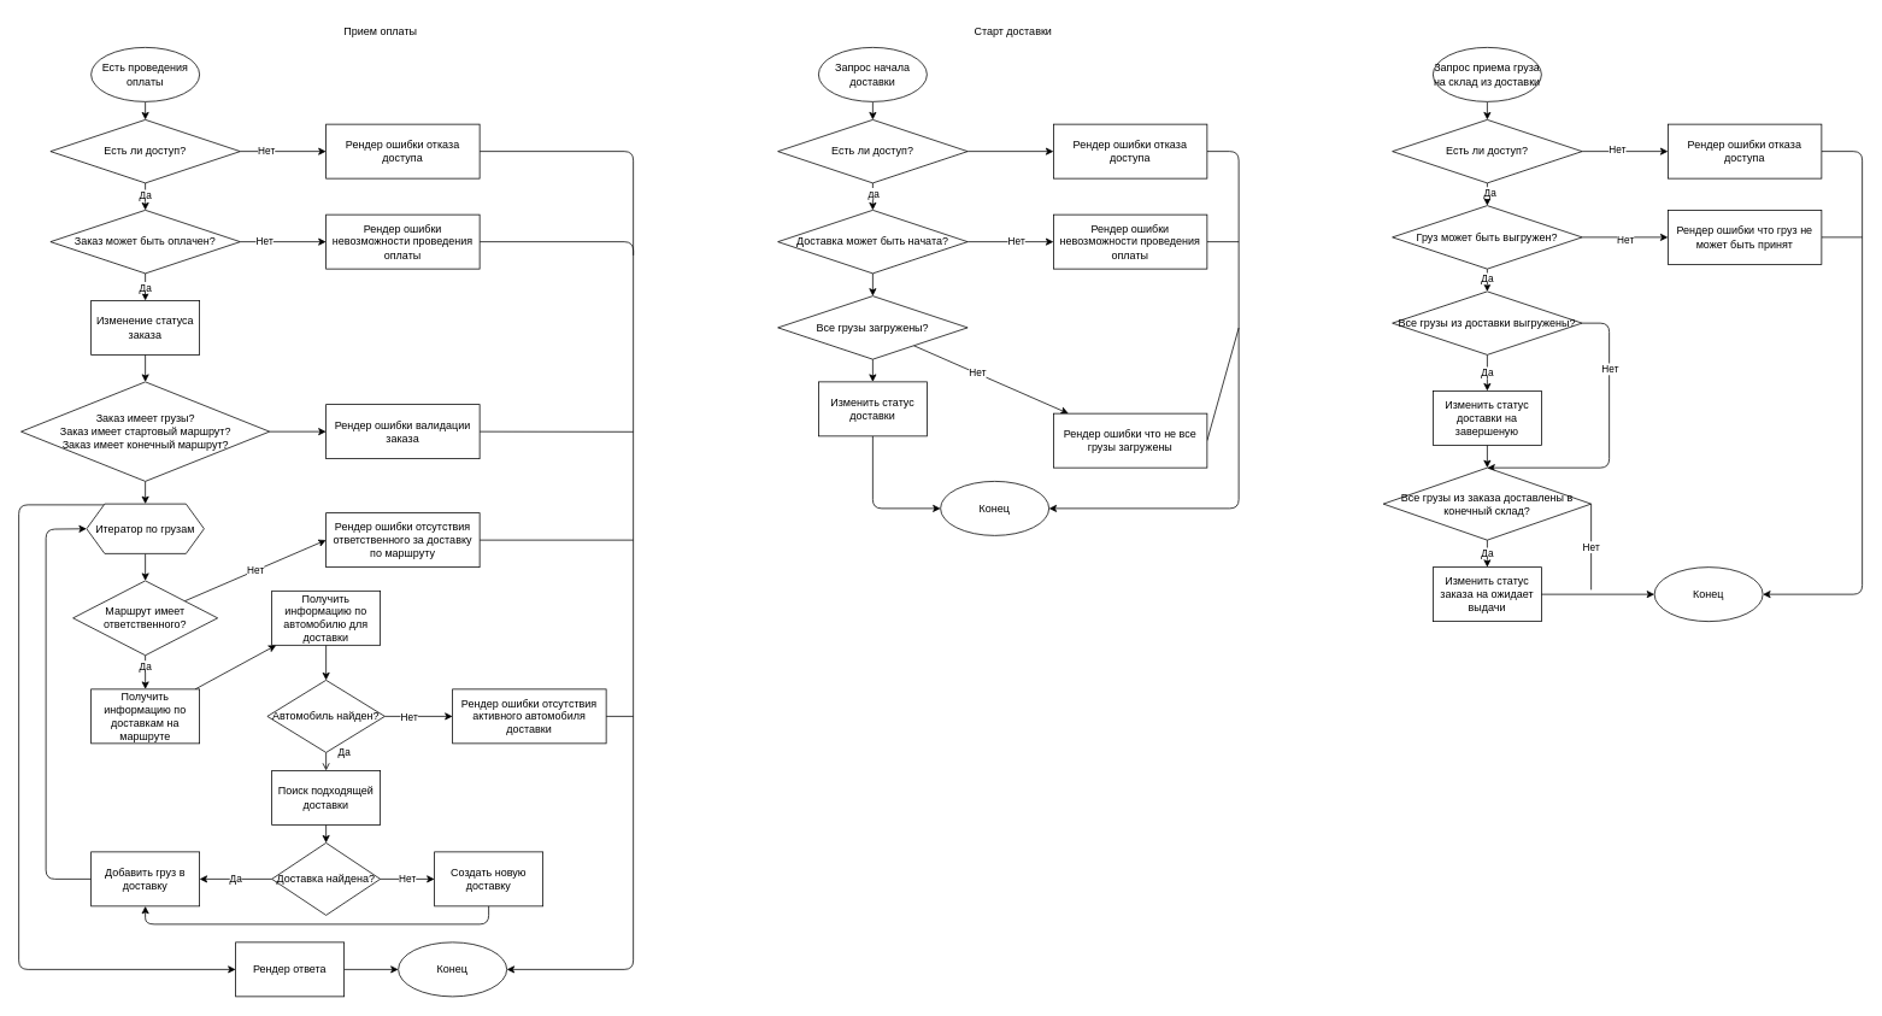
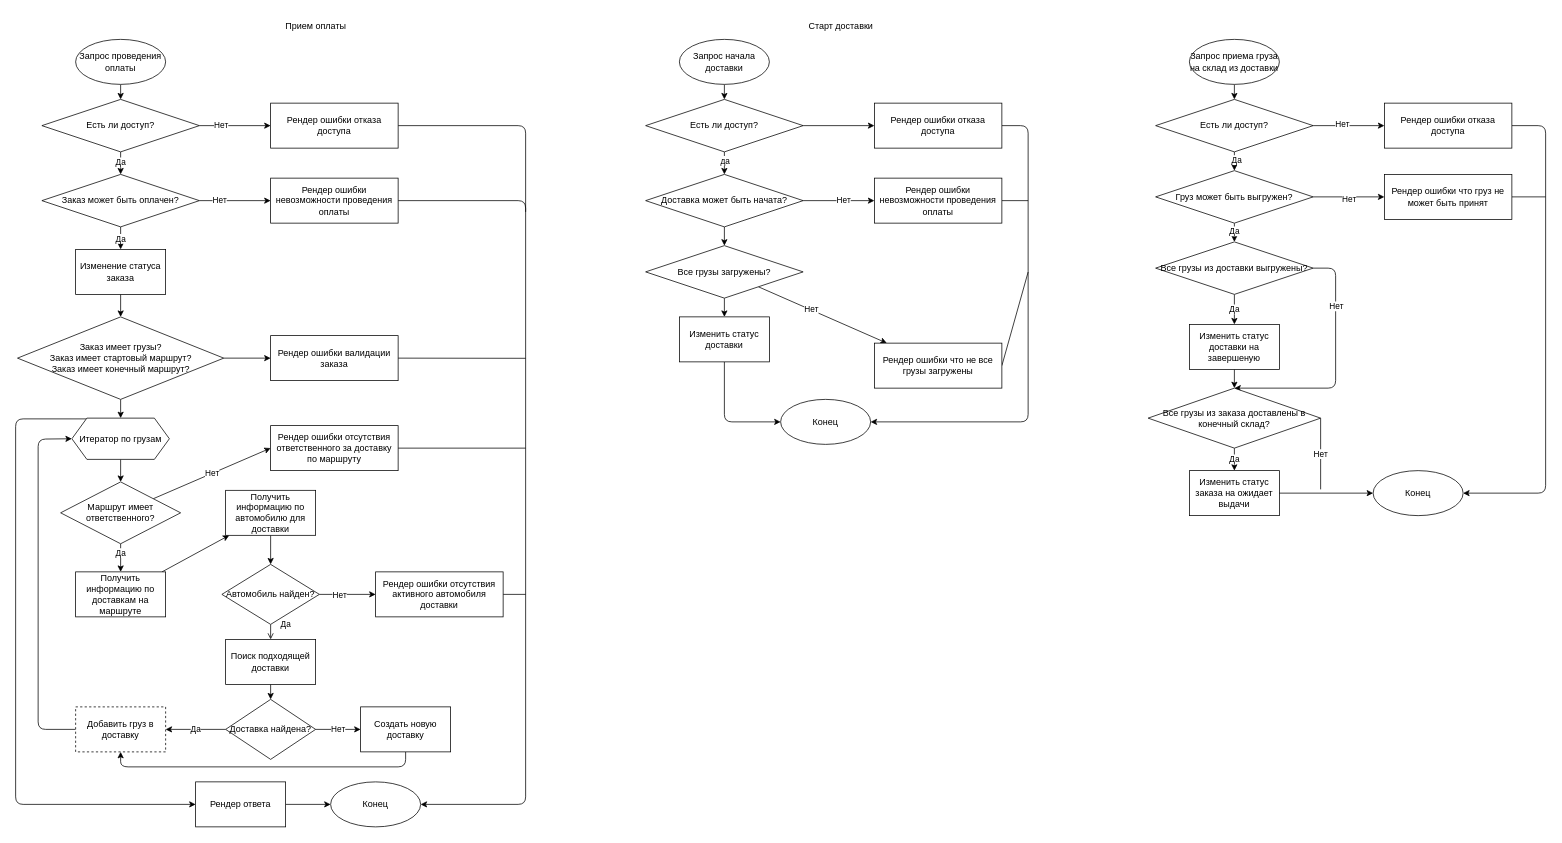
- <mxCell id="3" value="Есть проведения оплаты" style="ellipse;whiteSpace=wrap;html=1;" vertex="1" parent="1"><mxGeometry x="100" y="52" width="120" height="60" as="geometry" /></mxCell>
+ <mxCell id="3" value="Запрос проведения оплаты" style="ellipse;whiteSpace=wrap;html=1;" vertex="1" parent="1"><mxGeometry x="100" y="52" width="120" height="60" as="geometry" /></mxCell>
- <mxCell id="28" value="Добавить груз в доставку" style="whiteSpace=wrap;html=1;" vertex="1" parent="1"><mxGeometry x="100" y="942" width="120" height="60" as="geometry" /></mxCell>
+ <mxCell id="28" value="Добавить груз в доставку" style="whiteSpace=wrap;html=1;dashed=1;" vertex="1" parent="1"><mxGeometry x="100" y="942" width="120" height="60" as="geometry" /></mxCell>
